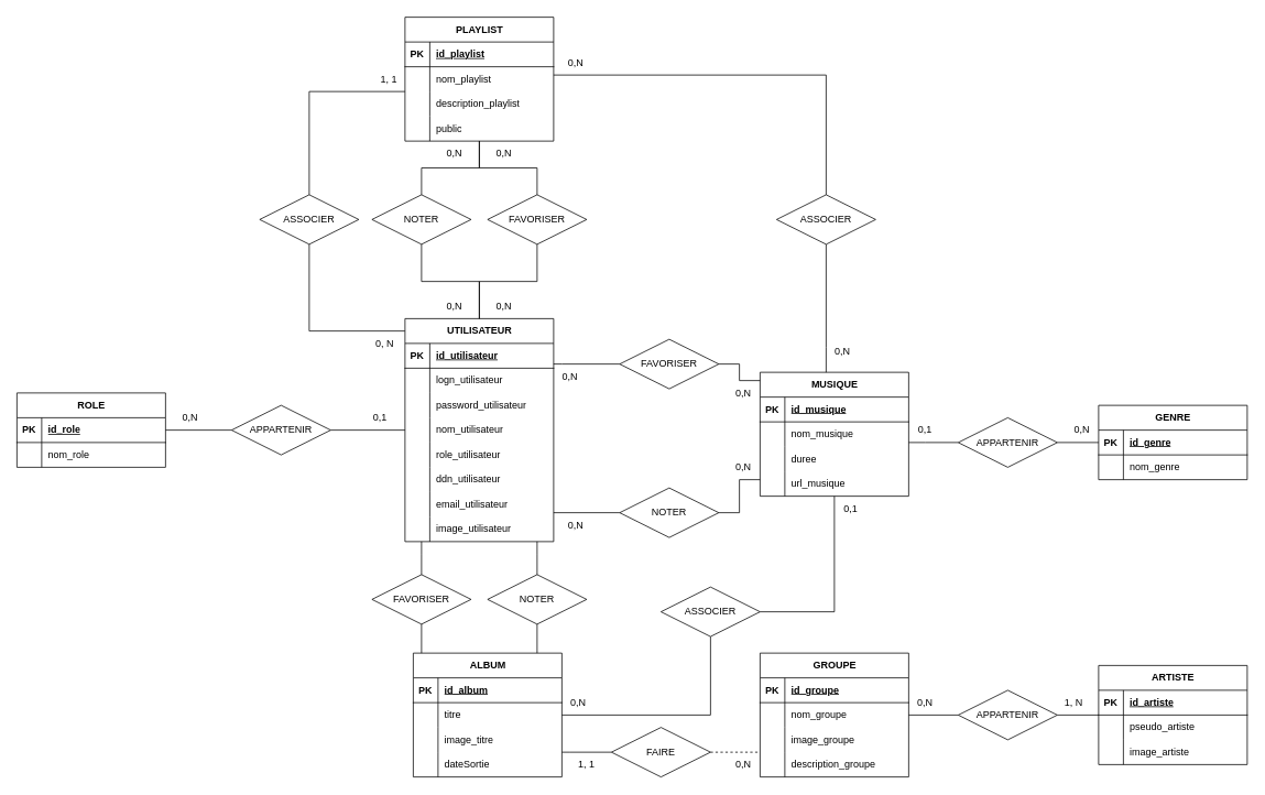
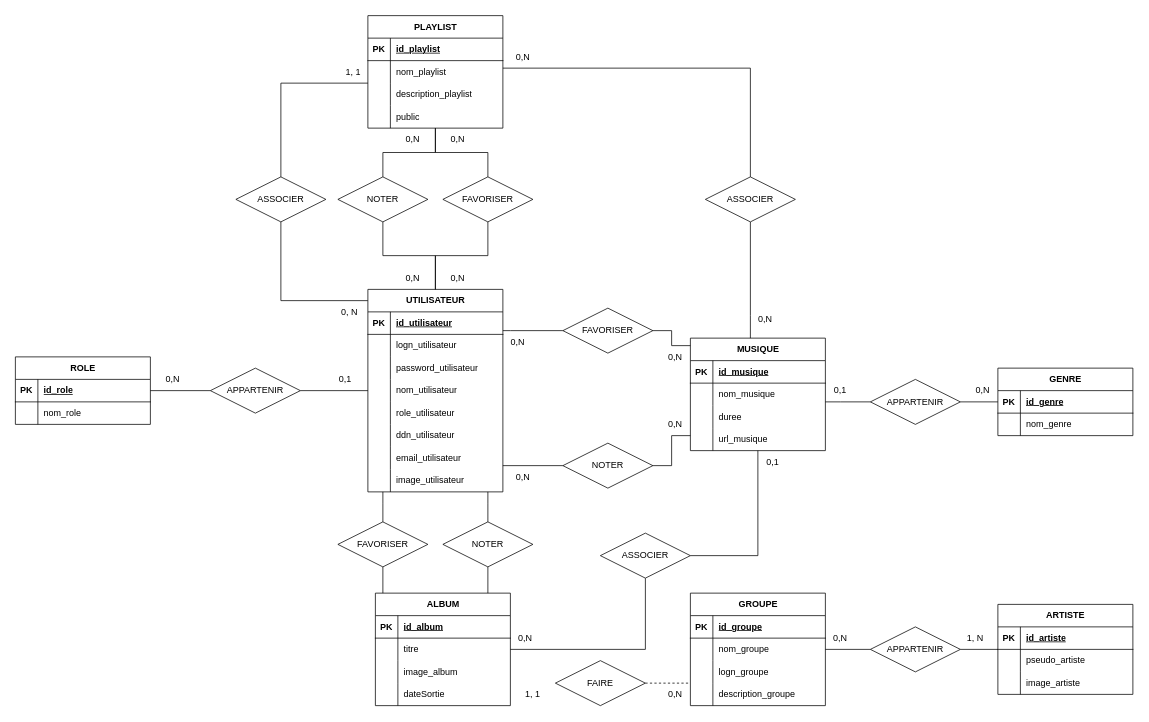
- <mxCell id="12" value="image_titre" style="shape=partialRectangle;connectable=0;fillColor=none;top=0;left=0;bottom=0;right=0;align=left;spacingLeft=6;overflow=hidden;whiteSpace=wrap;html=1;" parent="10" vertex="1"><mxGeometry x="30" width="150" height="30" as="geometry"><mxRectangle width="150" height="30" as="alternateBounds" /></mxGeometry></mxCell>
+ <mxCell id="12" value="image_album" style="shape=partialRectangle;connectable=0;fillColor=none;top=0;left=0;bottom=0;right=0;align=left;spacingLeft=6;overflow=hidden;whiteSpace=wrap;html=1;" parent="10" vertex="1"><mxGeometry x="30" width="150" height="30" as="geometry"><mxRectangle width="150" height="30" as="alternateBounds" /></mxGeometry></mxCell>
- <mxCell id="84" value="image_groupe" style="shape=partialRectangle;connectable=0;fillColor=none;top=0;left=0;bottom=0;right=0;align=left;spacingLeft=6;overflow=hidden;whiteSpace=wrap;html=1;" parent="82" vertex="1"><mxGeometry x="30" width="150" height="30" as="geometry"><mxRectangle width="150" height="30" as="alternateBounds" /></mxGeometry></mxCell>
+ <mxCell id="84" value="logn_groupe" style="shape=partialRectangle;connectable=0;fillColor=none;top=0;left=0;bottom=0;right=0;align=left;spacingLeft=6;overflow=hidden;whiteSpace=wrap;html=1;" parent="82" vertex="1"><mxGeometry x="30" width="150" height="30" as="geometry"><mxRectangle width="150" height="30" as="alternateBounds" /></mxGeometry></mxCell>
- <mxCell id="2" style="edgeStyle=orthogonalEdgeStyle;rounded=0;orthogonalLoop=1;jettySize=auto;html=1;endArrow=none;endFill=0;" parent="1" source="3" target="130" edge="1"><mxGeometry relative="1" as="geometry"><Array as="points"><mxPoint x="690" y="910" /><mxPoint x="690" y="910" /></Array></mxGeometry></mxCell>
